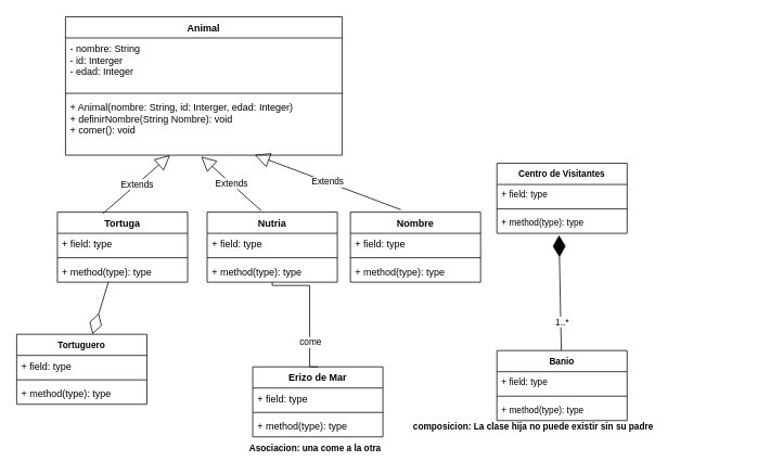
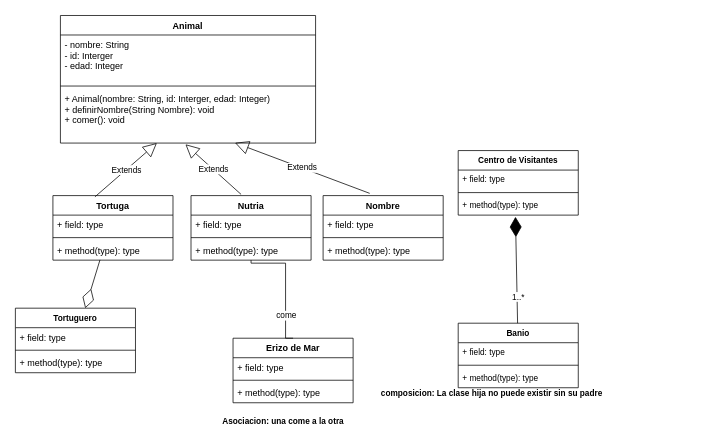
- <mxCell id="30" value="Asociacion: una come a la otra" style="text;align=center;fontStyle=1;verticalAlign=middle;spacingLeft=3;spacingRight=3;strokeColor=none;rotatable=0;points=[[0,0.5],[1,0.5]];portConstraint=eastwest;fontSize=11;" vertex="1" parent="1"><mxGeometry x="294" y="540" width="186" height="20" as="geometry" /></mxCell>
+ <mxCell id="30" value="Asociacion: una come a la otra" style="text;align=center;fontStyle=1;verticalAlign=middle;spacingLeft=3;spacingRight=3;strokeColor=none;rotatable=0;points=[[0,0.5],[1,0.5]];portConstraint=eastwest;fontSize=11;" vertex="1" parent="1"><mxGeometry x="284" y="550" width="186" height="20" as="geometry" /></mxCell>
